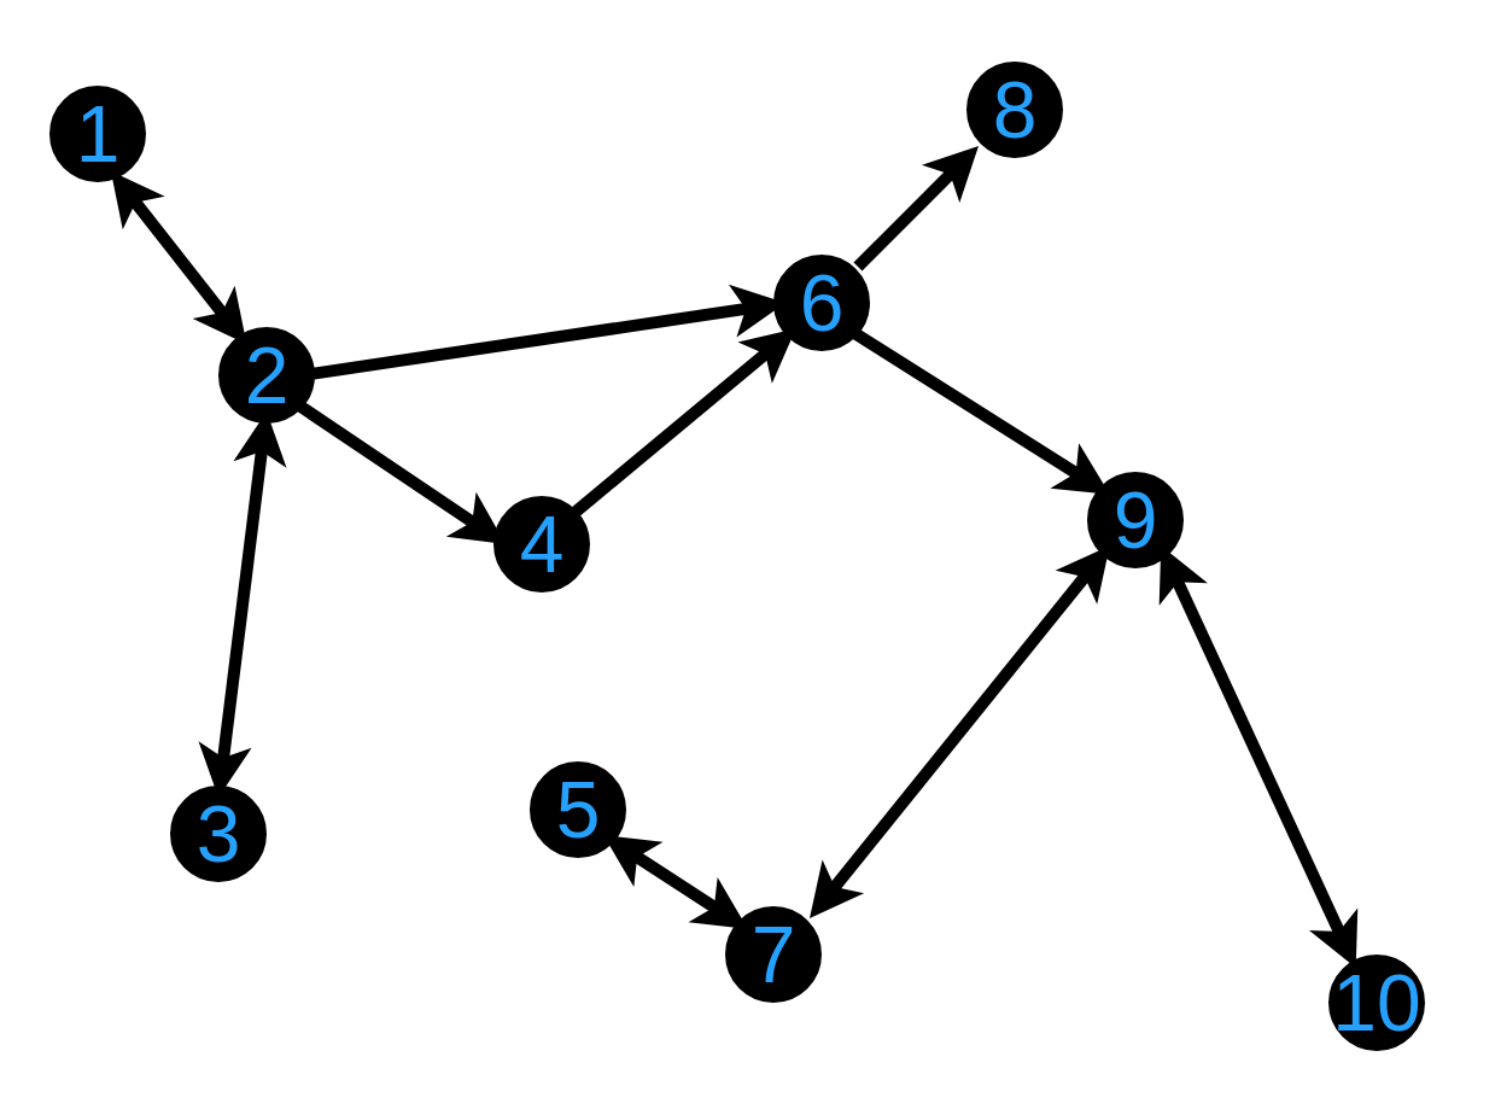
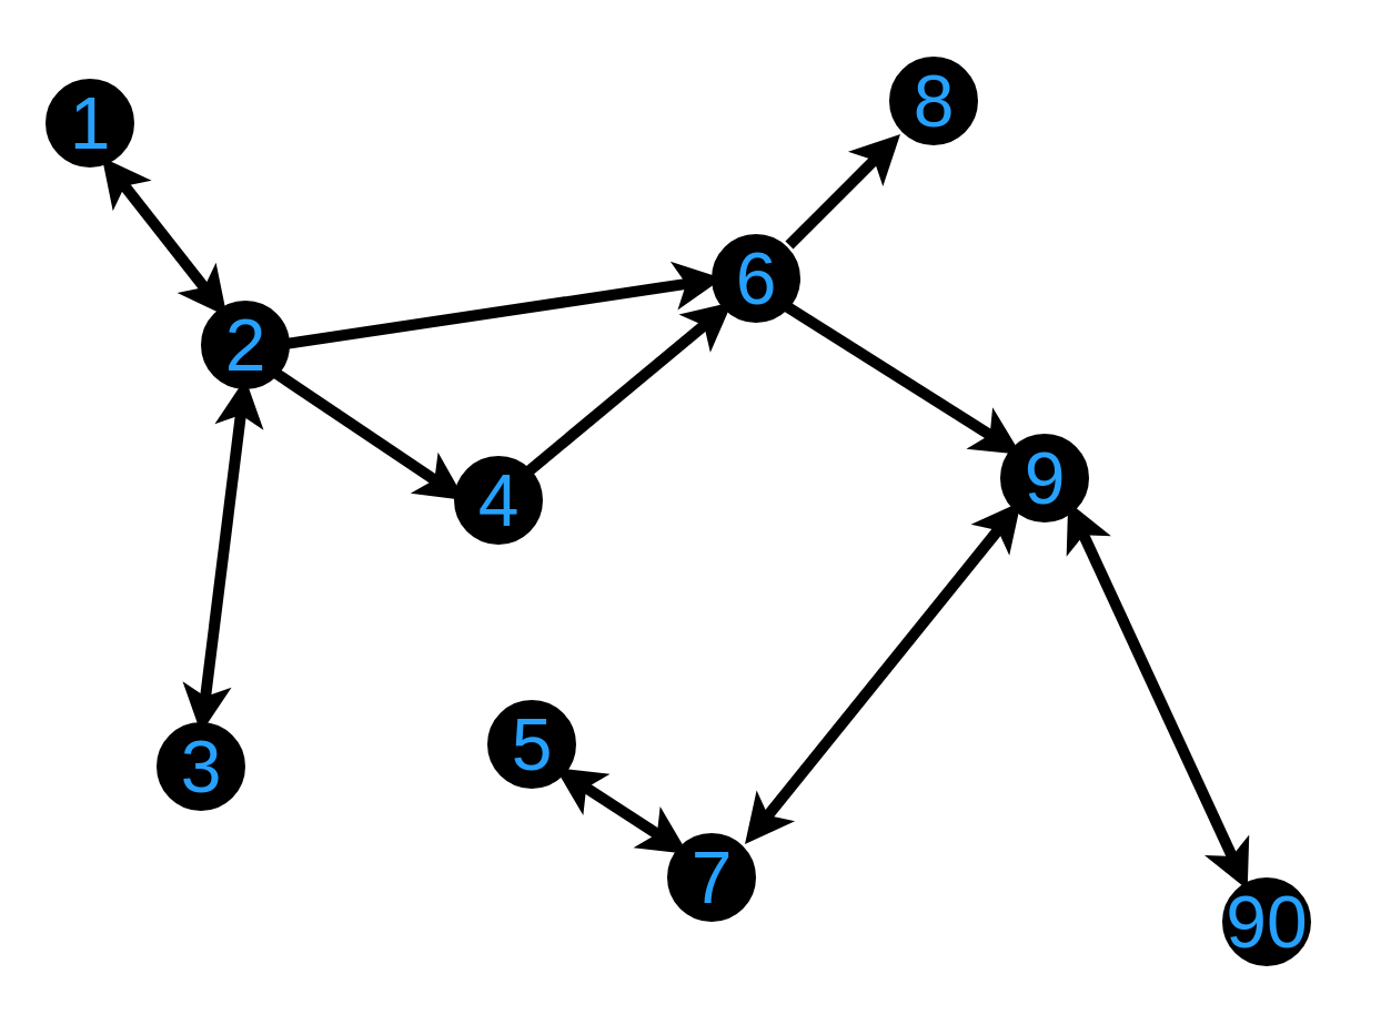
- <mxCell id="28" value="&lt;font color=&quot;#26a1ff&quot; style=&quot;font-size: 33px;&quot;&gt;10&lt;/font&gt;" style="text;html=1;align=center;verticalAlign=middle;resizable=0;points=[];autosize=1;strokeColor=none;fillColor=none;" vertex="1" parent="1"><mxGeometry x="540" y="390" width="60" height="50" as="geometry" /></mxCell>
+ <mxCell id="28" value="&lt;font color=&quot;#26a1ff&quot; style=&quot;font-size: 33px;&quot;&gt;90&lt;/font&gt;" style="text;html=1;align=center;verticalAlign=middle;resizable=0;points=[];autosize=1;strokeColor=none;fillColor=none;" vertex="1" parent="1"><mxGeometry x="540" y="390" width="60" height="50" as="geometry" /></mxCell>
